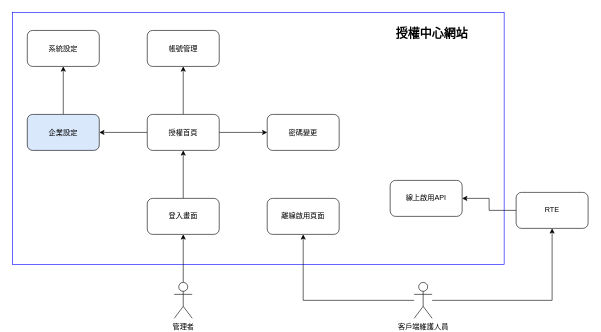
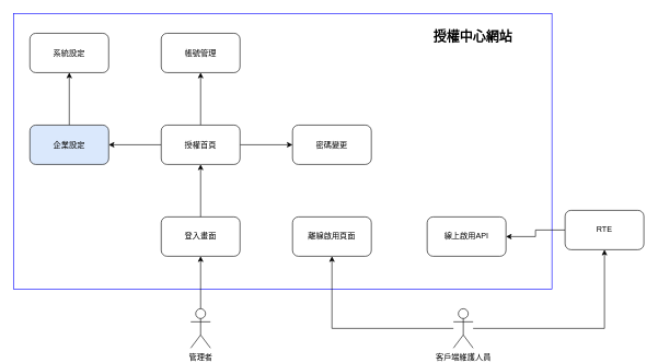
- <mxCell id="20" value="線上啟用API" style="rounded=1;whiteSpace=wrap;html=1;" vertex="1" parent="1"><mxGeometry x="650" y="300" width="120" height="60" as="geometry" /></mxCell>
+ <mxCell id="20" value="線上啟用API" style="rounded=1;whiteSpace=wrap;html=1;" vertex="1" parent="1"><mxGeometry x="650" y="330" width="120" height="60" as="geometry" /></mxCell>
